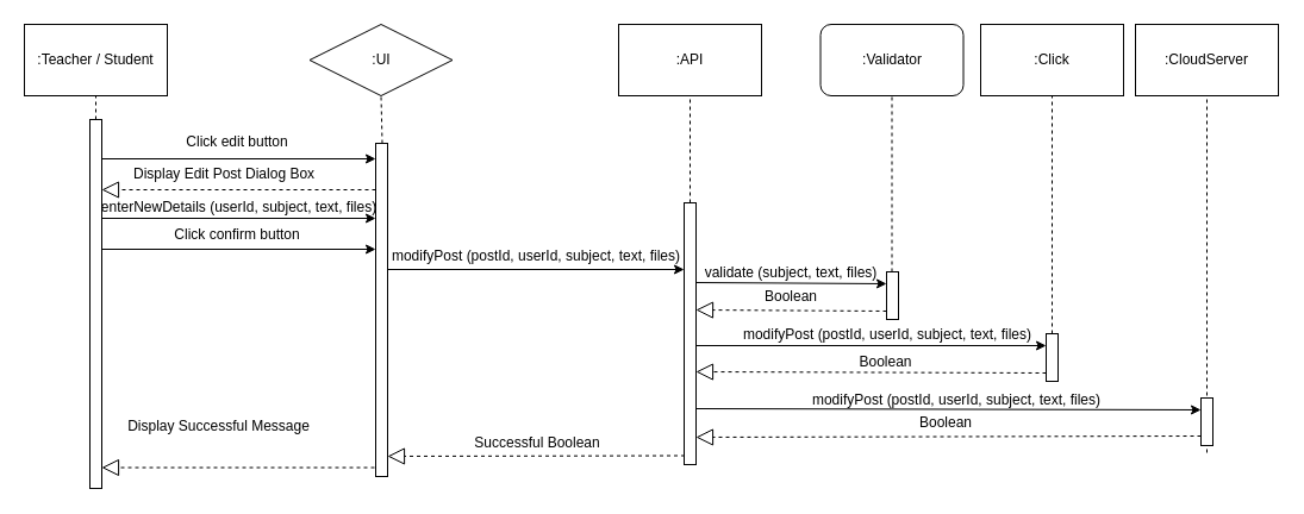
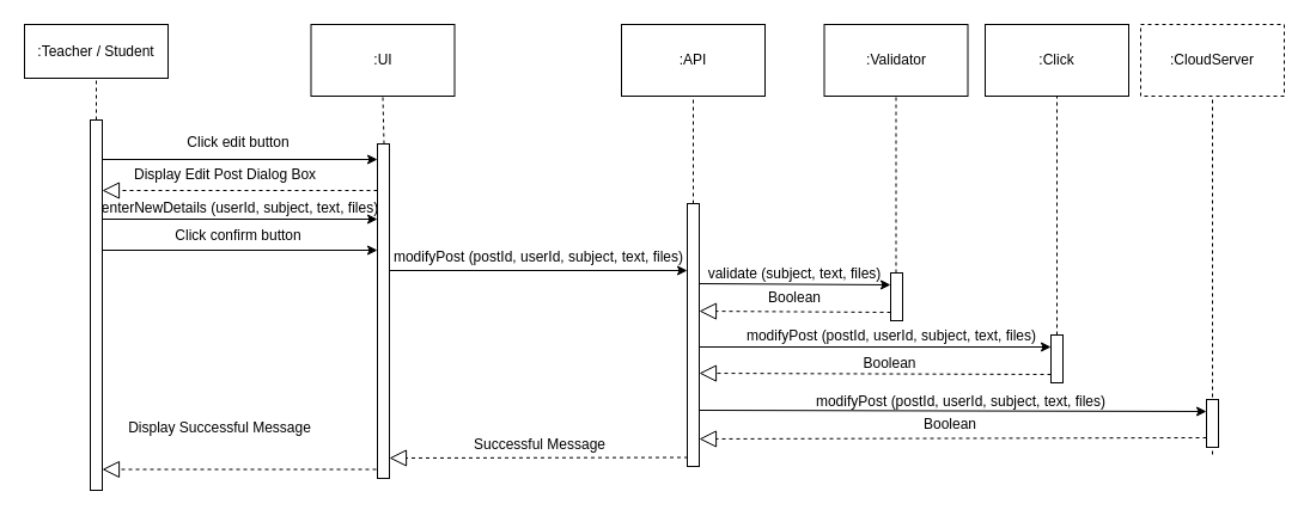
- <mxCell id="3" value=":Teacher / Student" style="rounded=0;whiteSpace=wrap;html=1;" parent="1" vertex="1"><mxGeometry x="20" y="20" width="120" height="60" as="geometry" /></mxCell>
+ <mxCell id="3" value=":Teacher / Student" style="rounded=0;whiteSpace=wrap;html=1;" parent="1" vertex="1"><mxGeometry x="20" y="20" width="120" height="45" as="geometry" /></mxCell>
- <mxCell id="5" value=":UI&lt;br&gt;" style="rhombus;whiteSpace=wrap;html=1;" parent="1" vertex="1"><mxGeometry x="259.5" y="20" width="120" height="60" as="geometry" /></mxCell>
+ <mxCell id="5" value=":UI&lt;br&gt;" style="rounded=0;whiteSpace=wrap;html=1;" parent="1" vertex="1"><mxGeometry x="259.5" y="20" width="120" height="60" as="geometry" /></mxCell>
- <mxCell id="23" value=":Validator&lt;br&gt;" style="whiteSpace=wrap;html=1;rounded=1;" parent="1" vertex="1"><mxGeometry x="688.5" y="20" width="120" height="60" as="geometry" /></mxCell>
+ <mxCell id="23" value=":Validator&lt;br&gt;" style="rounded=0;whiteSpace=wrap;html=1;" parent="1" vertex="1"><mxGeometry x="688.5" y="20" width="120" height="60" as="geometry" /></mxCell>
- <mxCell id="17" value=":CloudServer&lt;br&gt;" style="rounded=0;whiteSpace=wrap;html=1;" parent="1" vertex="1"><mxGeometry x="953" y="20" width="120" height="60" as="geometry" /></mxCell>
+ <mxCell id="17" value=":CloudServer&lt;br&gt;" style="rounded=0;whiteSpace=wrap;html=1;dashed=1;" parent="1" vertex="1"><mxGeometry x="953" y="20" width="120" height="60" as="geometry" /></mxCell>
- <mxCell id="19" value="Successful Boolean" style="text;html=1;strokeColor=none;fillColor=none;align=center;verticalAlign=middle;whiteSpace=wrap;rounded=0;" parent="1" vertex="1"><mxGeometry x="391.5" y="362" width="118" height="20" as="geometry" /></mxCell>
+ <mxCell id="19" value="Successful Message" style="text;html=1;strokeColor=none;fillColor=none;align=center;verticalAlign=middle;whiteSpace=wrap;rounded=0;" parent="1" vertex="1"><mxGeometry x="391.5" y="362" width="118" height="20" as="geometry" /></mxCell>
